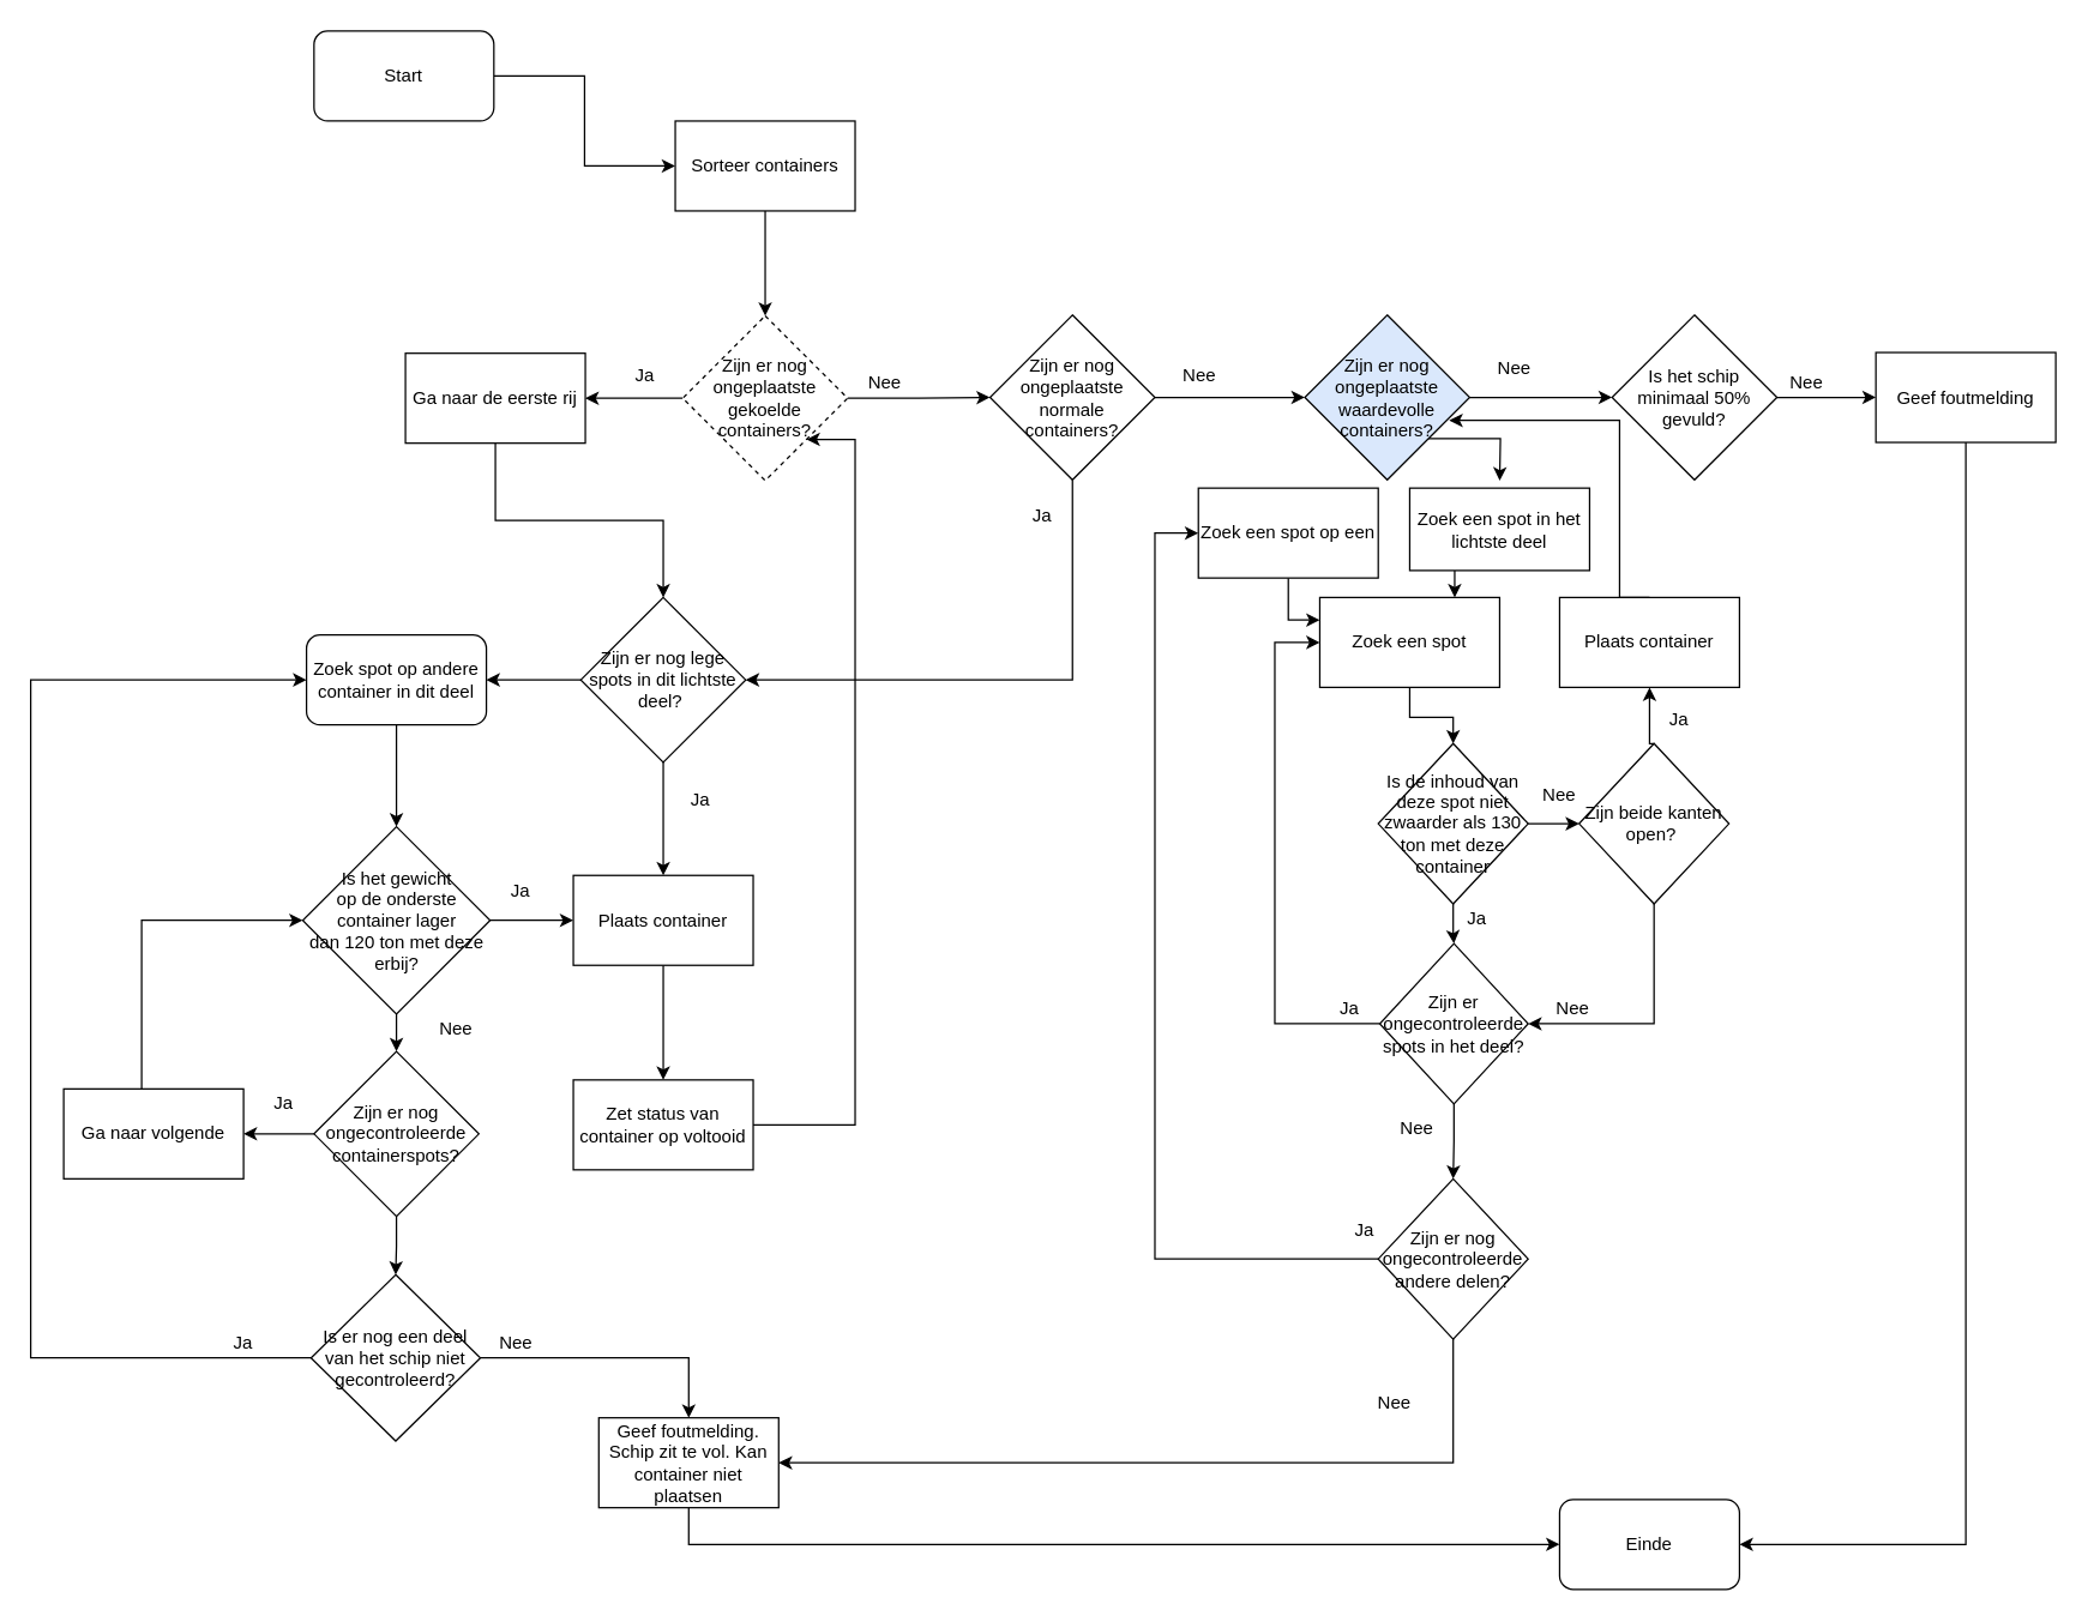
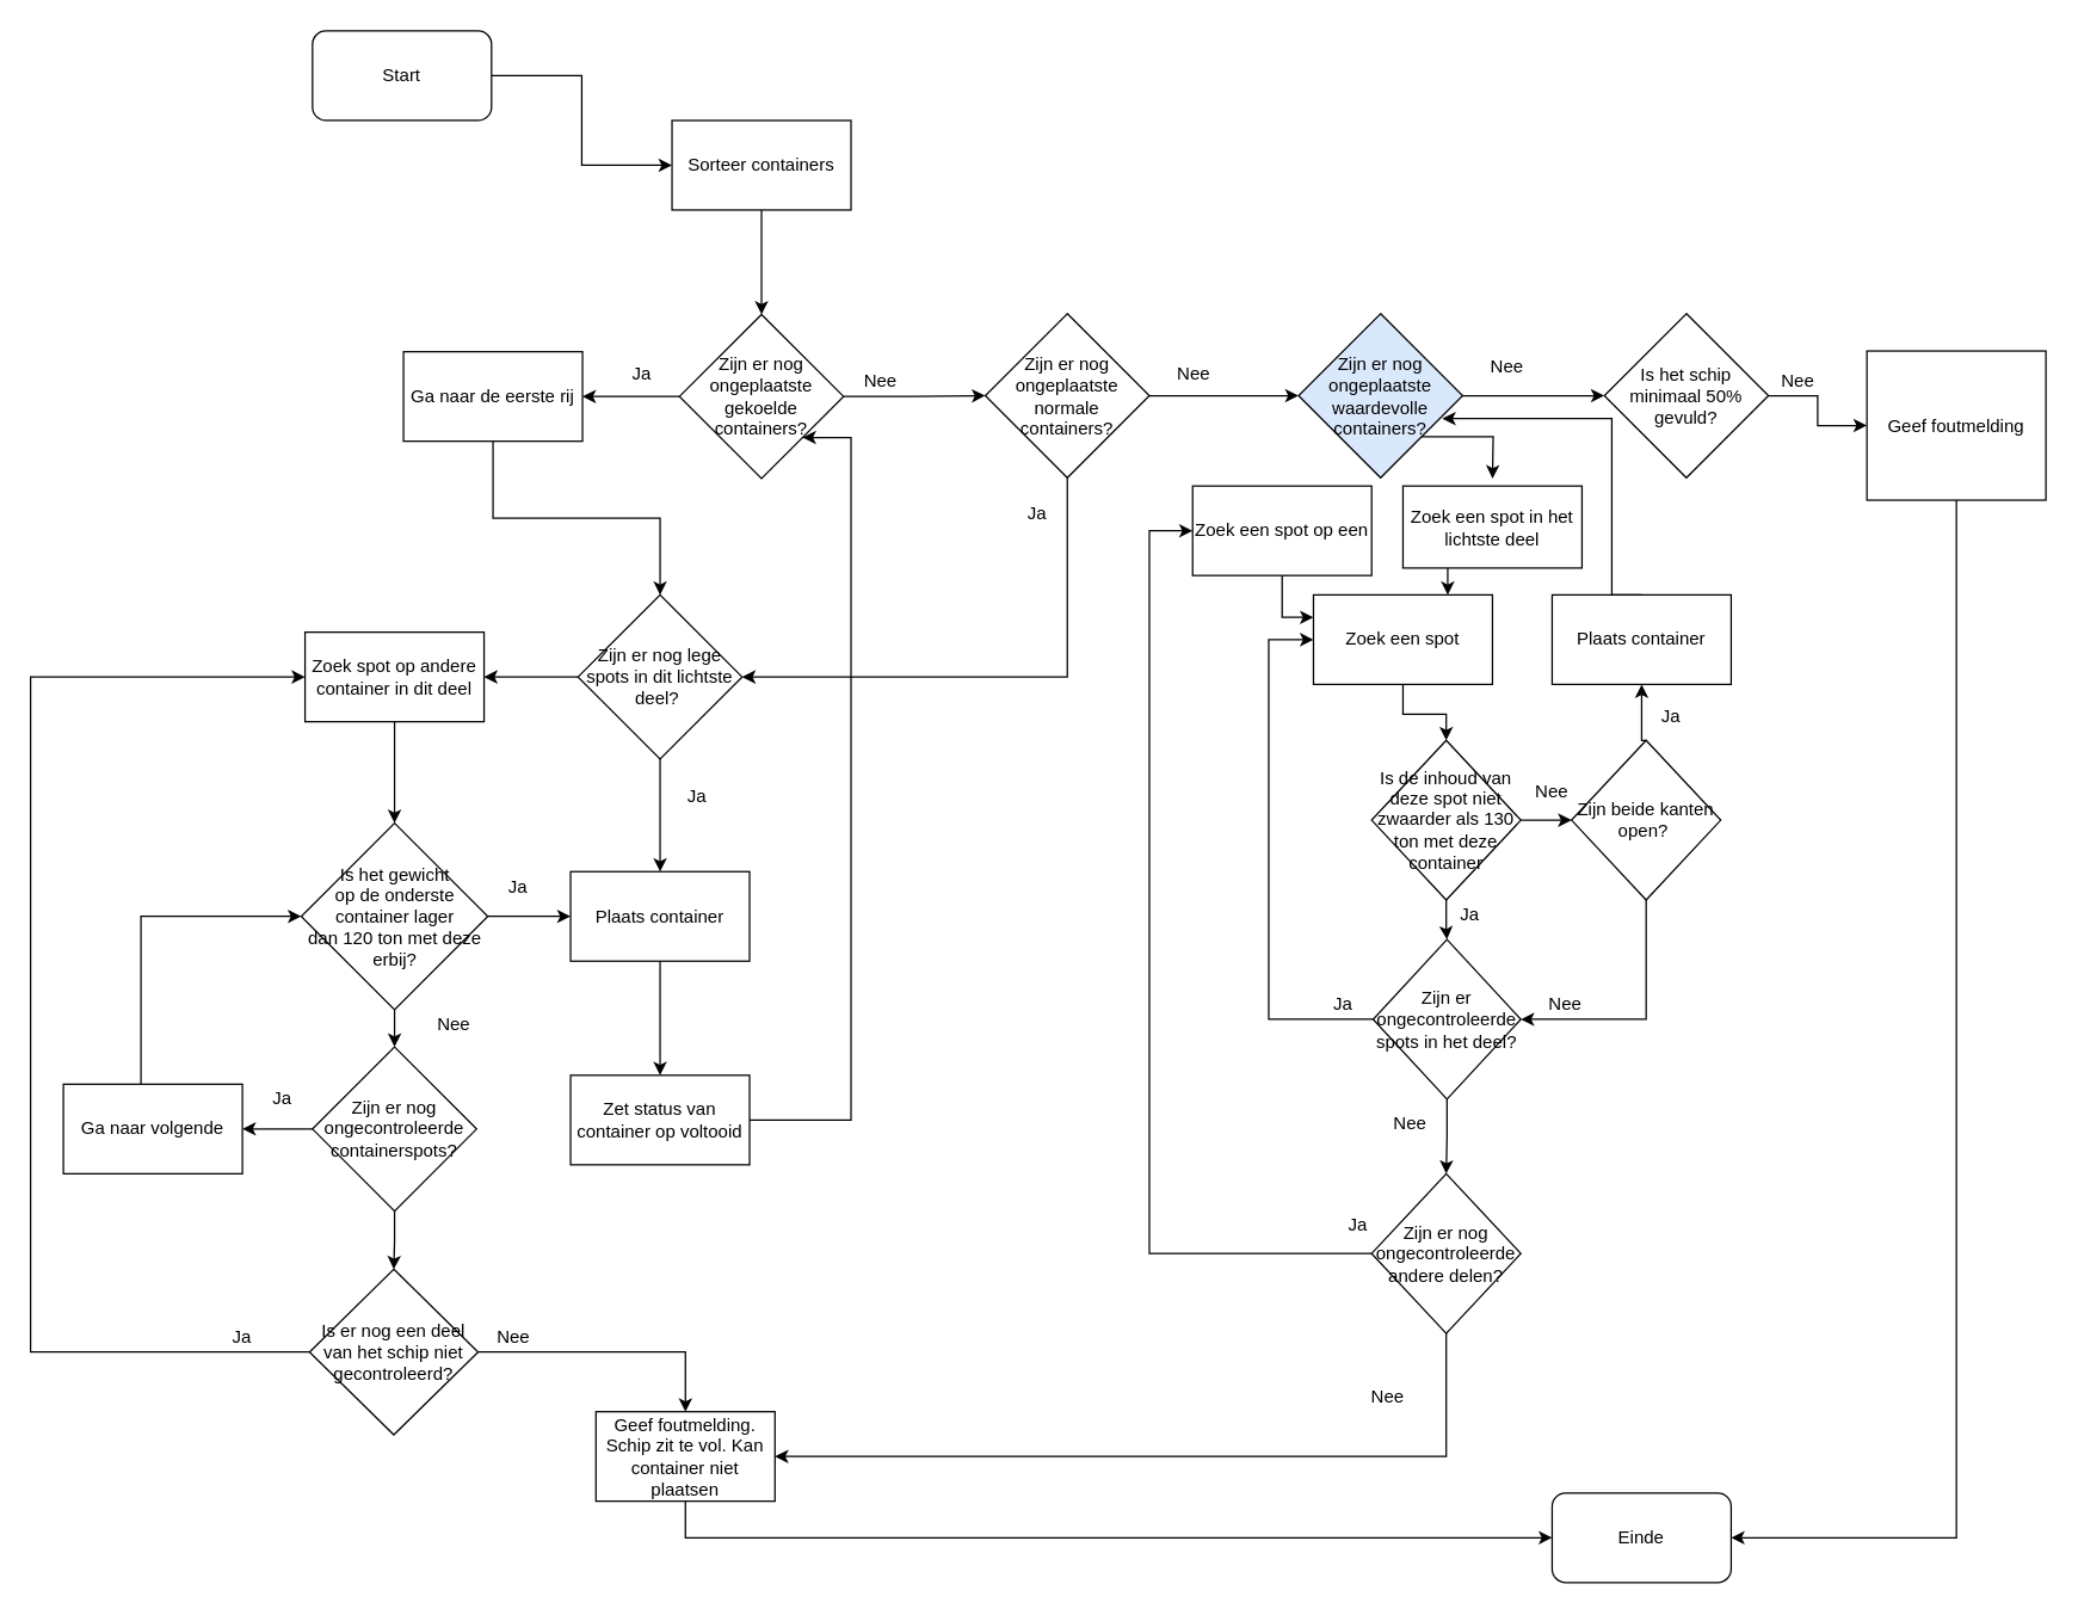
- <mxCell id="43" value="Geef foutmelding" style="rounded=0;whiteSpace=wrap;html=1;" vertex="1" parent="1"><mxGeometry x="1251" y="234.5" width="120" height="60" as="geometry" /></mxCell>
+ <mxCell id="43" value="Geef foutmelding" style="rounded=0;whiteSpace=wrap;html=1;" vertex="1" parent="1"><mxGeometry x="1251" y="234.5" width="120" height="100" as="geometry" /></mxCell>
- <mxCell id="8" value="Zijn er nog ongeplaatste gekoelde containers?" style="rhombus;whiteSpace=wrap;html=1;dashed=1;" vertex="1" parent="1"><mxGeometry x="455" y="210" width="110" height="110" as="geometry" /></mxCell>
+ <mxCell id="8" value="Zijn er nog ongeplaatste gekoelde containers?" style="rhombus;whiteSpace=wrap;html=1;" vertex="1" parent="1"><mxGeometry x="455" y="210" width="110" height="110" as="geometry" /></mxCell>
- <mxCell id="30" value="Zoek spot op andere container in dit deel" style="whiteSpace=wrap;html=1;rounded=1;" vertex="1" parent="1"><mxGeometry x="204" y="423" width="120" height="60" as="geometry" /></mxCell>
+ <mxCell id="30" value="Zoek spot op andere container in dit deel" style="rounded=0;whiteSpace=wrap;html=1;" vertex="1" parent="1"><mxGeometry x="204" y="423" width="120" height="60" as="geometry" /></mxCell>
